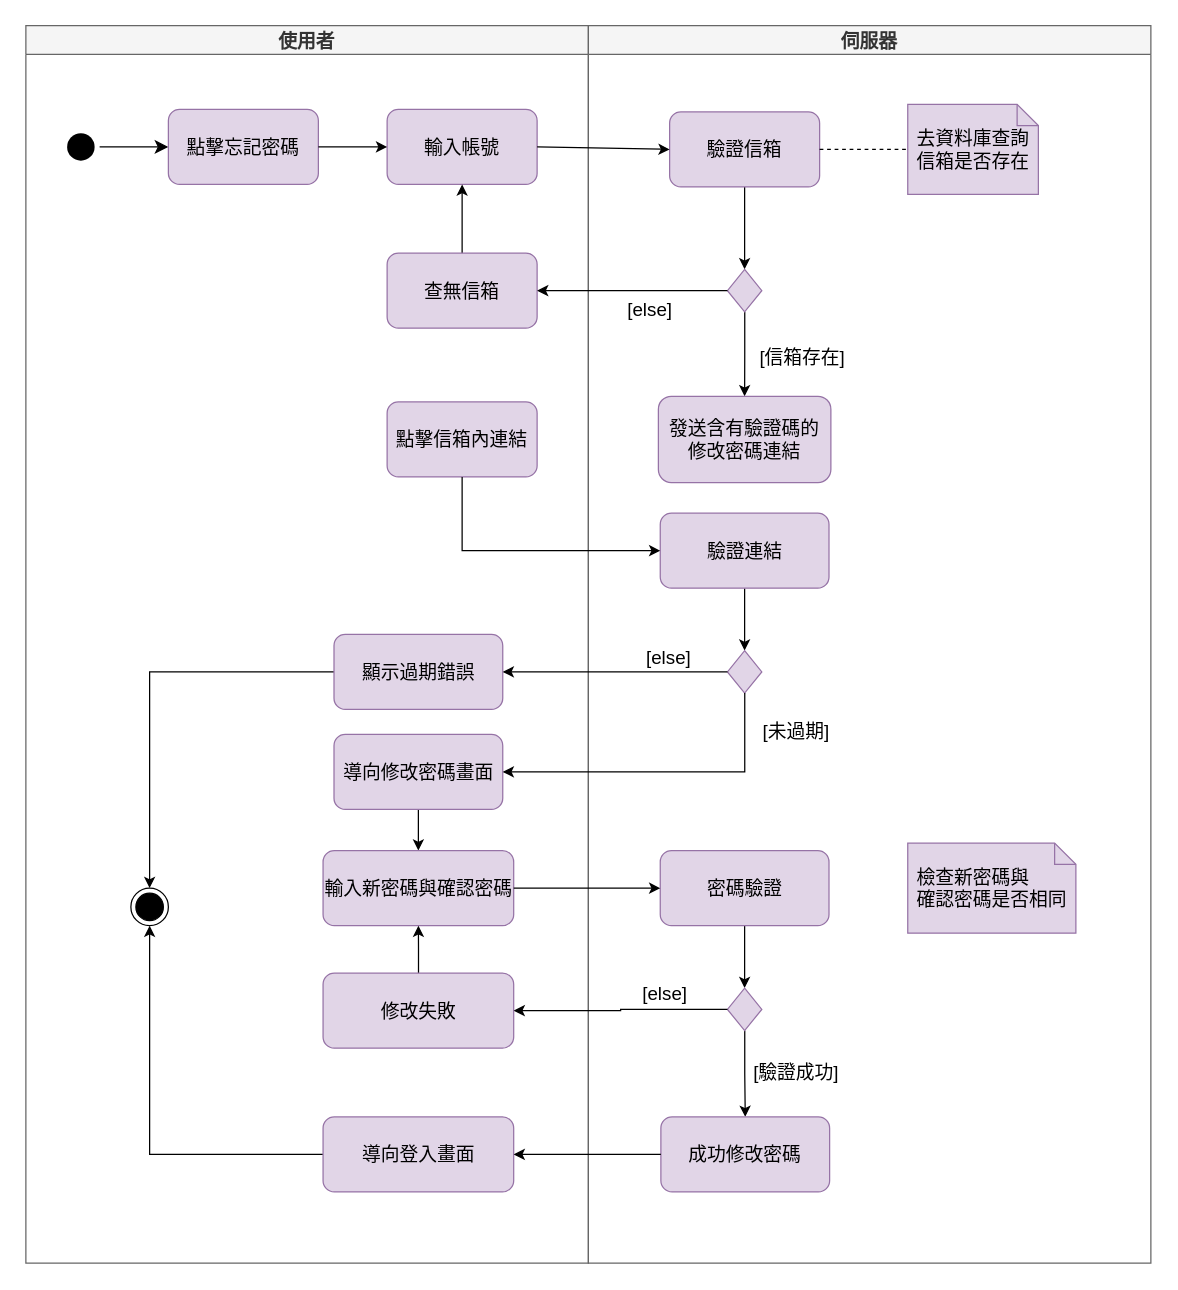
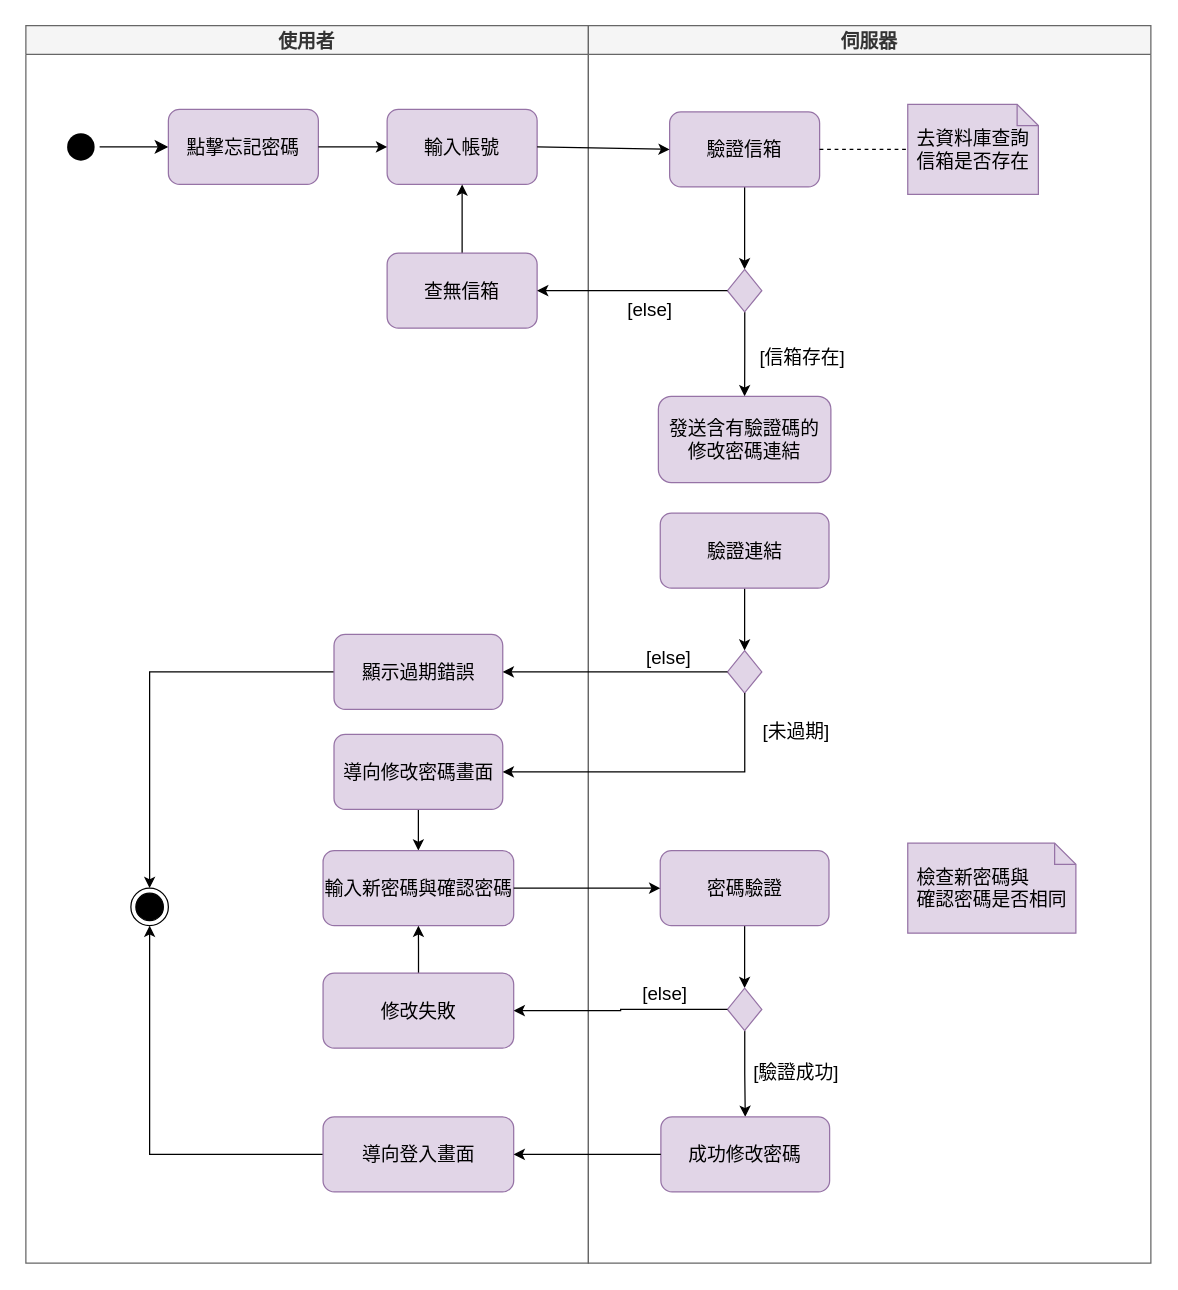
- <mxCell id="11" value="&lt;span style=&quot;text-wrap-mode: nowrap;&quot;&gt;點擊信箱內連結&lt;/span&gt;" style="rounded=1;whiteSpace=wrap;html=1;fillColor=#e1d5e7;strokeColor=#9673a6;fontSize=15;" vertex="1" parent="2"><mxGeometry x="289" y="301" width="120" height="60" as="geometry" /></mxCell>
- <mxCell id="46" style="edgeStyle=orthogonalEdgeStyle;rounded=0;orthogonalLoop=1;jettySize=auto;html=1;entryX=0;entryY=0.5;entryDx=0;entryDy=0;fontSize=15;exitX=0.5;exitY=1;exitDx=0;exitDy=0;" edge="1" parent="1" source="11" target="32"><mxGeometry relative="1" as="geometry" /></mxCell>
